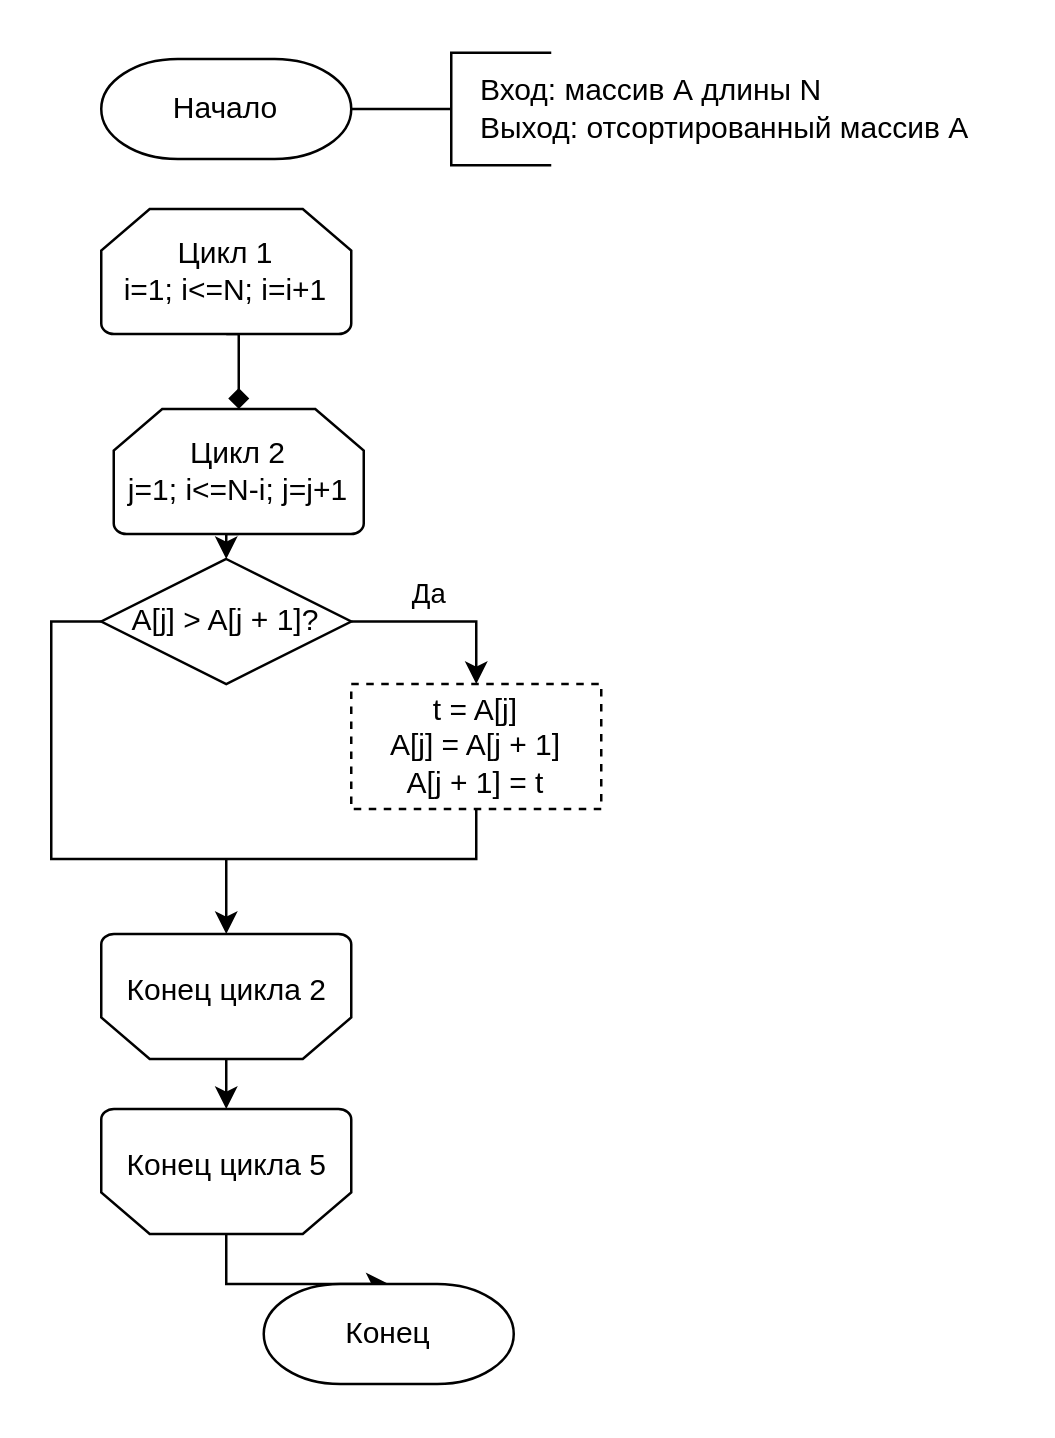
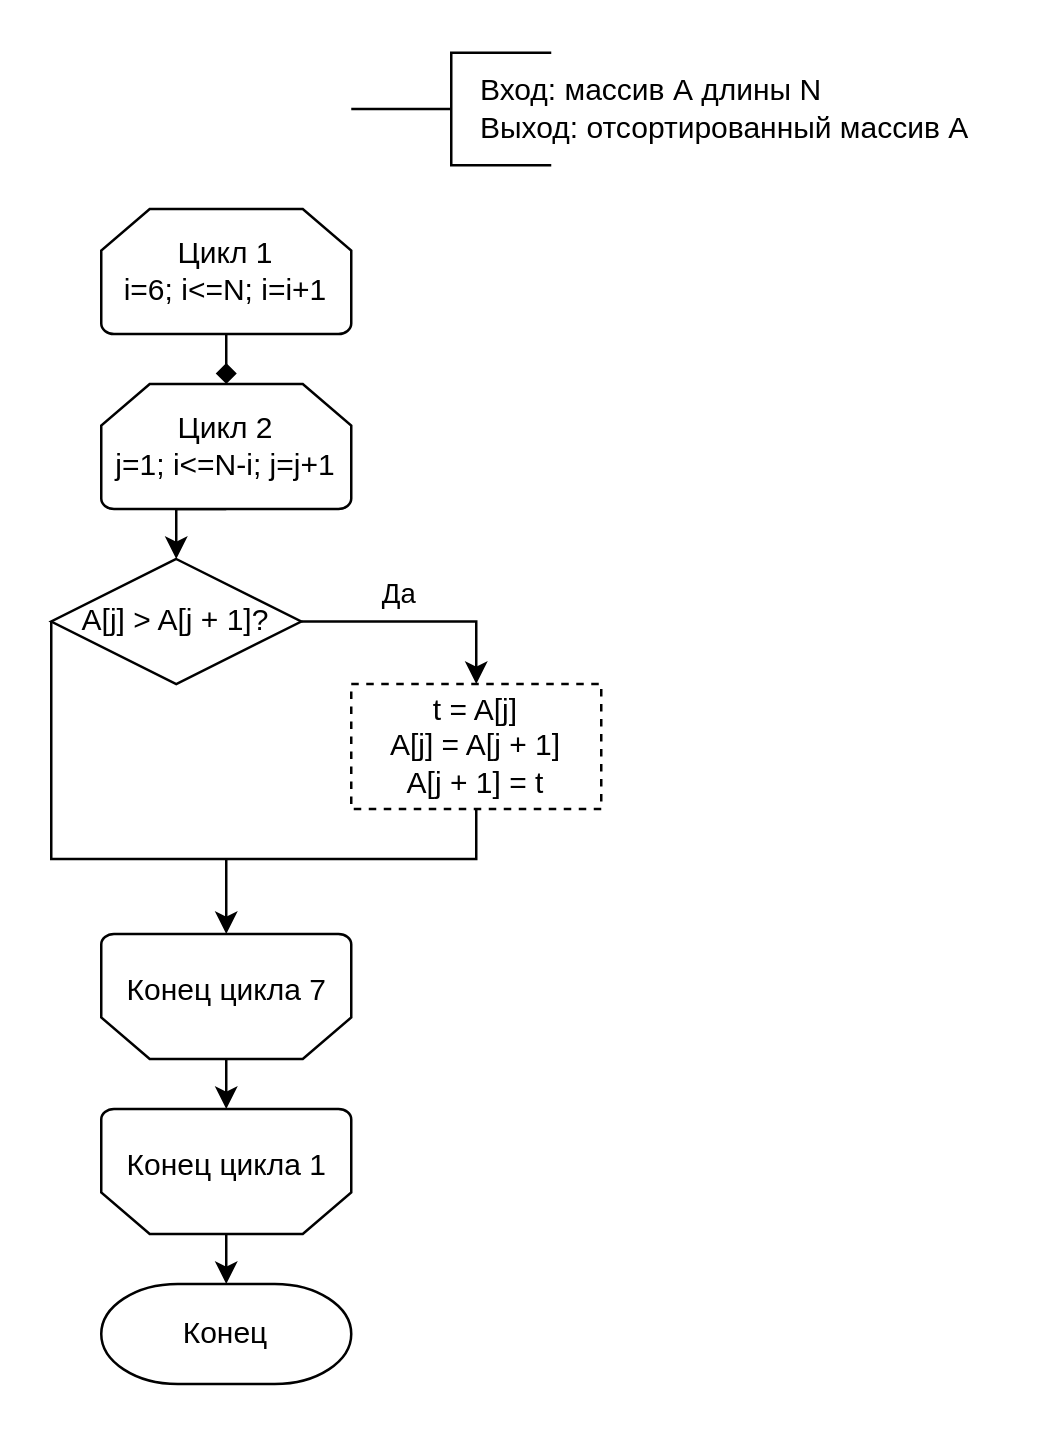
- <mxCell id="2" value="Начало" style="strokeWidth=1;html=1;shape=mxgraph.flowchart.terminator;whiteSpace=wrap;" vertex="1" parent="1"><mxGeometry x="40" y="23" width="100" height="40" as="geometry" /></mxCell>
- <mxCell id="4" value="Цикл 1&lt;br&gt;i=1; i&amp;lt;=N; i=i+1" style="strokeWidth=1;html=1;shape=mxgraph.flowchart.loop_limit;whiteSpace=wrap;" vertex="1" parent="1"><mxGeometry x="40" y="83" width="100" height="50" as="geometry" /></mxCell>
+ <mxCell id="4" value="Цикл 1&lt;br&gt;i=6; i&amp;lt;=N; i=i+1" style="strokeWidth=1;html=1;shape=mxgraph.flowchart.loop_limit;whiteSpace=wrap;" vertex="1" parent="1"><mxGeometry x="40" y="83" width="100" height="50" as="geometry" /></mxCell>
- <mxCell id="8" value="Цикл 2&lt;br&gt;j=1; i&amp;lt;=N-i; j=j+1" style="strokeWidth=1;html=1;shape=mxgraph.flowchart.loop_limit;whiteSpace=wrap;" vertex="1" parent="1"><mxGeometry x="45" y="163" width="100" height="50" as="geometry" /></mxCell>
+ <mxCell id="8" value="Цикл 2&lt;br&gt;j=1; i&amp;lt;=N-i; j=j+1" style="strokeWidth=1;html=1;shape=mxgraph.flowchart.loop_limit;whiteSpace=wrap;" vertex="1" parent="1"><mxGeometry x="40" y="153" width="100" height="50" as="geometry" /></mxCell>
- <mxCell id="12" value="A[j] &amp;gt; A[j + 1]?" style="strokeWidth=1;html=1;shape=mxgraph.flowchart.decision;whiteSpace=wrap;align=center;" vertex="1" parent="1"><mxGeometry x="40" y="223" width="100" height="50" as="geometry" /></mxCell>
+ <mxCell id="12" value="A[j] &amp;gt; A[j + 1]?" style="strokeWidth=1;html=1;shape=mxgraph.flowchart.decision;whiteSpace=wrap;align=center;" vertex="1" parent="1"><mxGeometry x="20" y="223" width="100" height="50" as="geometry" /></mxCell>
- <mxCell id="17" value="Конец цикла 2" style="text;html=1;align=center;verticalAlign=middle;resizable=0;points=[];autosize=1;" vertex="1" parent="1"><mxGeometry x="40" y="386" width="100" height="20" as="geometry" /></mxCell>
+ <mxCell id="17" value="Конец цикла 7" style="text;html=1;align=center;verticalAlign=middle;resizable=0;points=[];autosize=1;" vertex="1" parent="1"><mxGeometry x="40" y="386" width="100" height="20" as="geometry" /></mxCell>
- <mxCell id="20" value="Конец цикла 5" style="text;html=1;align=center;verticalAlign=middle;resizable=0;points=[];autosize=1;" vertex="1" parent="1"><mxGeometry x="40" y="456" width="100" height="20" as="geometry" /></mxCell>
+ <mxCell id="20" value="Конец цикла 1" style="text;html=1;align=center;verticalAlign=middle;resizable=0;points=[];autosize=1;" vertex="1" parent="1"><mxGeometry x="40" y="456" width="100" height="20" as="geometry" /></mxCell>
- <mxCell id="21" value="Конец" style="strokeWidth=1;html=1;shape=mxgraph.flowchart.terminator;whiteSpace=wrap;" vertex="1" parent="1"><mxGeometry x="105" y="513" width="100" height="40" as="geometry" /></mxCell>
+ <mxCell id="21" value="Конец" style="strokeWidth=1;html=1;shape=mxgraph.flowchart.terminator;whiteSpace=wrap;" vertex="1" parent="1"><mxGeometry x="40" y="513" width="100" height="40" as="geometry" /></mxCell>
